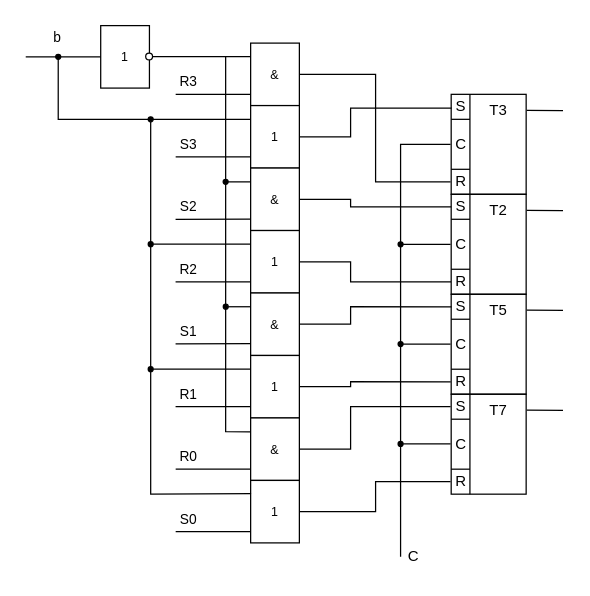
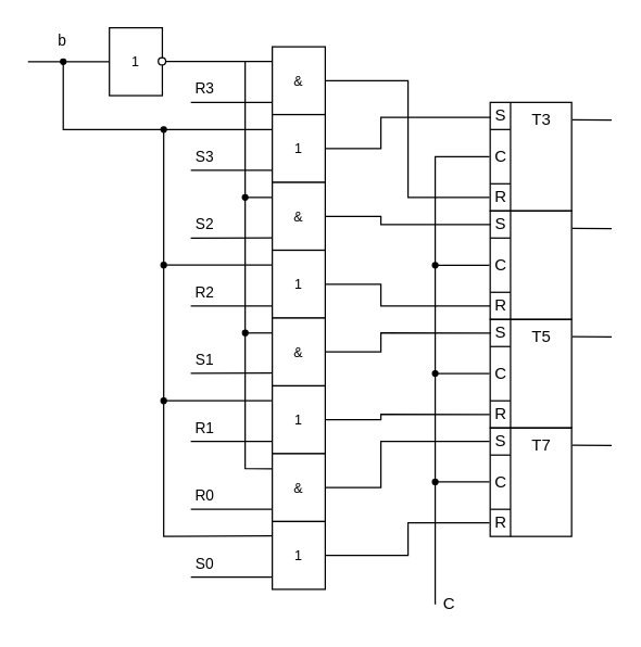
- <mxCell id="18" value="T2" style="text;html=1;align=center;verticalAlign=middle;resizable=0;points=[];autosize=1;strokeColor=none;fillColor=none;" parent="12" vertex="1"><mxGeometry x="25.5" y="3" width="30" height="20" as="geometry" /></mxCell>
